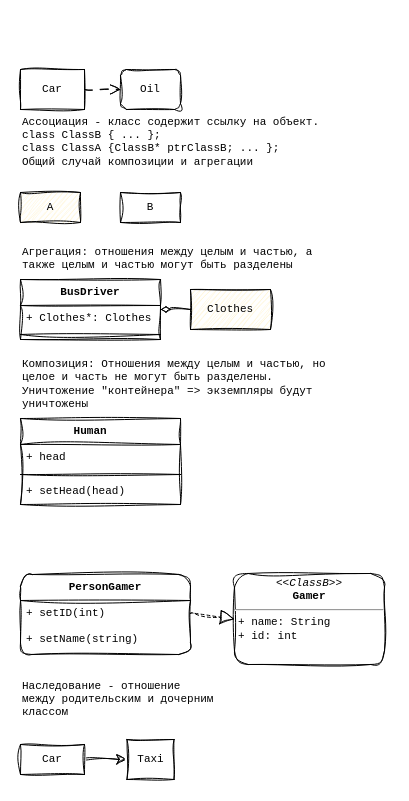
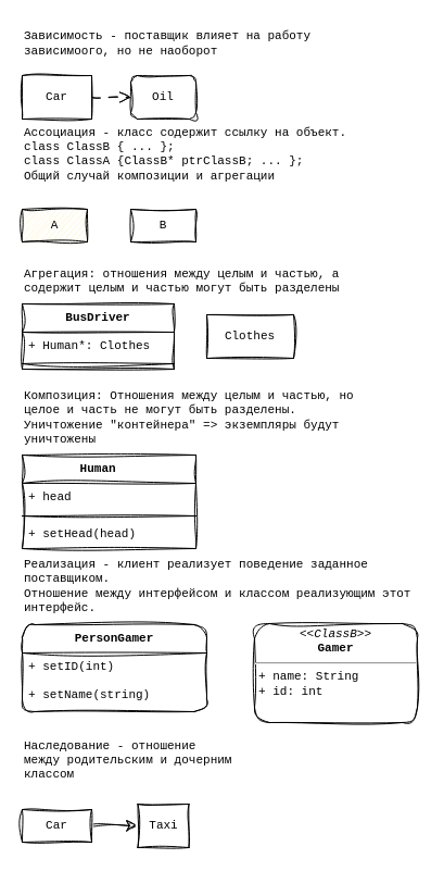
+ <mxCell id="18" value="&lt;font style=&quot;font-size: 11px;&quot;&gt;Зависимость - поставщик влияет на работу зависимоого, но не наоборот&lt;/font&gt;" style="text;strokeColor=none;fillColor=none;html=1;align=left;verticalAlign=middle;whiteSpace=wrap;rounded=0;fontSize=11;fontFamily=Courier New;swimlaneLine=1;sketch=1;curveFitting=1;jiggle=2;shadow=0;fontColor=default;labelBackgroundColor=none;" parent="1" vertex="1"><mxGeometry x="20" y="20" width="307" height="40" as="geometry" /></mxCell>
- <mxCell id="13" value="Агрегация: отношения между целым и частью, а также целым и частью могут быть разделены" style="text;whiteSpace=wrap;fontSize=11;fontFamily=Courier New;swimlaneLine=1;sketch=1;curveFitting=1;jiggle=2;shadow=0;fontColor=default;labelBackgroundColor=none;" parent="1" vertex="1"><mxGeometry x="20" y="239" width="327" height="50" as="geometry" /></mxCell>
+ <mxCell id="13" value="Агрегация: отношения между целым и частью, а содержит целым и частью могут быть разделены" style="text;whiteSpace=wrap;fontSize=11;fontFamily=Courier New;swimlaneLine=1;sketch=1;curveFitting=1;jiggle=2;shadow=0;fontColor=default;labelBackgroundColor=none;" parent="1" vertex="1"><mxGeometry x="20" y="239" width="327" height="50" as="geometry" /></mxCell>
- <mxCell id="26" style="edgeStyle=none;curved=1;rounded=0;sketch=1;hachureGap=4;jiggle=2;curveFitting=1;orthogonalLoop=1;jettySize=auto;html=1;entryX=0;entryY=0.5;entryDx=0;entryDy=0;fontFamily=Courier New;fontSize=16;startSize=8;endSize=8;startArrow=diamondThin;startFill=0;endArrow=none;endFill=0;swimlaneLine=1;shadow=0;fontColor=default;labelBackgroundColor=none;" edge="1" parent="1" source="27" target="17"><mxGeometry relative="1" as="geometry" /></mxCell>
- <mxCell id="17" value="Clothes" style="html=1;whiteSpace=wrap;sketch=1;hachureGap=4;jiggle=2;curveFitting=1;fontFamily=Courier New;fontSize=11;swimlaneLine=1;shadow=0;fontColor=default;labelBackgroundColor=none;fillColor=#fff2cc;" parent="1" vertex="1"><mxGeometry x="190" y="289" width="80" height="40" as="geometry" /></mxCell>
+ <mxCell id="17" value="Clothes" style="html=1;whiteSpace=wrap;sketch=1;hachureGap=4;jiggle=2;curveFitting=1;fontFamily=Courier New;fontSize=11;swimlaneLine=1;shadow=0;fontColor=default;labelBackgroundColor=none;" parent="1" vertex="1"><mxGeometry x="190" y="289" width="80" height="40" as="geometry" /></mxCell>
- <mxCell id="28" value="+ Clothes*: Clothes" style="text;strokeColor=none;fillColor=none;align=left;verticalAlign=top;spacingLeft=4;spacingRight=4;overflow=hidden;rotatable=0;points=[[0,0.5],[1,0.5]];portConstraint=eastwest;whiteSpace=wrap;html=1;fontSize=11;fontFamily=Courier New;swimlaneLine=1;sketch=1;curveFitting=1;jiggle=2;shadow=0;fontColor=default;labelBackgroundColor=none;" vertex="1" parent="27"><mxGeometry y="26" width="140" height="24" as="geometry" /></mxCell>
+ <mxCell id="28" value="+ Human*: Clothes" style="text;strokeColor=none;fillColor=none;align=left;verticalAlign=top;spacingLeft=4;spacingRight=4;overflow=hidden;rotatable=0;points=[[0,0.5],[1,0.5]];portConstraint=eastwest;whiteSpace=wrap;html=1;fontSize=11;fontFamily=Courier New;swimlaneLine=1;sketch=1;curveFitting=1;jiggle=2;shadow=0;fontColor=default;labelBackgroundColor=none;" vertex="1" parent="27"><mxGeometry y="26" width="140" height="24" as="geometry" /></mxCell>
+ <mxCell id="2" value="&lt;div style=&quot;font-size: 11px;&quot;&gt;Реализация - клиент реализует поведение заданное поставщиком.&lt;/div&gt;&lt;div style=&quot;font-size: 11px;&quot;&gt;Отношение между интерфейсом и классом реализующим этот интерфейс.&lt;/div&gt;" style="text;strokeColor=none;fillColor=none;html=1;align=left;verticalAlign=middle;whiteSpace=wrap;rounded=1;fontSize=11;sketch=1;curveFitting=1;jiggle=2;labelBackgroundColor=none;fontFamily=Courier New;swimlaneLine=1;shadow=0;fontColor=default;" parent="1" vertex="1"><mxGeometry x="20" y="504" width="367" height="69" as="geometry" /></mxCell>
- <mxCell id="7" value="" style="endArrow=block;dashed=1;endFill=0;endSize=12;html=1;rounded=1;fontSize=11;curved=1;sketch=1;curveFitting=1;jiggle=2;labelBackgroundColor=none;fontColor=default;fontFamily=Courier New;entryX=0;entryY=0.5;entryDx=0;entryDy=0;exitX=1;exitY=0.5;exitDx=0;exitDy=0;swimlaneLine=1;shadow=0;" parent="1" source="4" target="6" edge="1"><mxGeometry width="160" relative="1" as="geometry"><mxPoint x="190" y="614" as="sourcePoint" /><mxPoint x="260" y="613.62" as="targetPoint" /></mxGeometry></mxCell>
